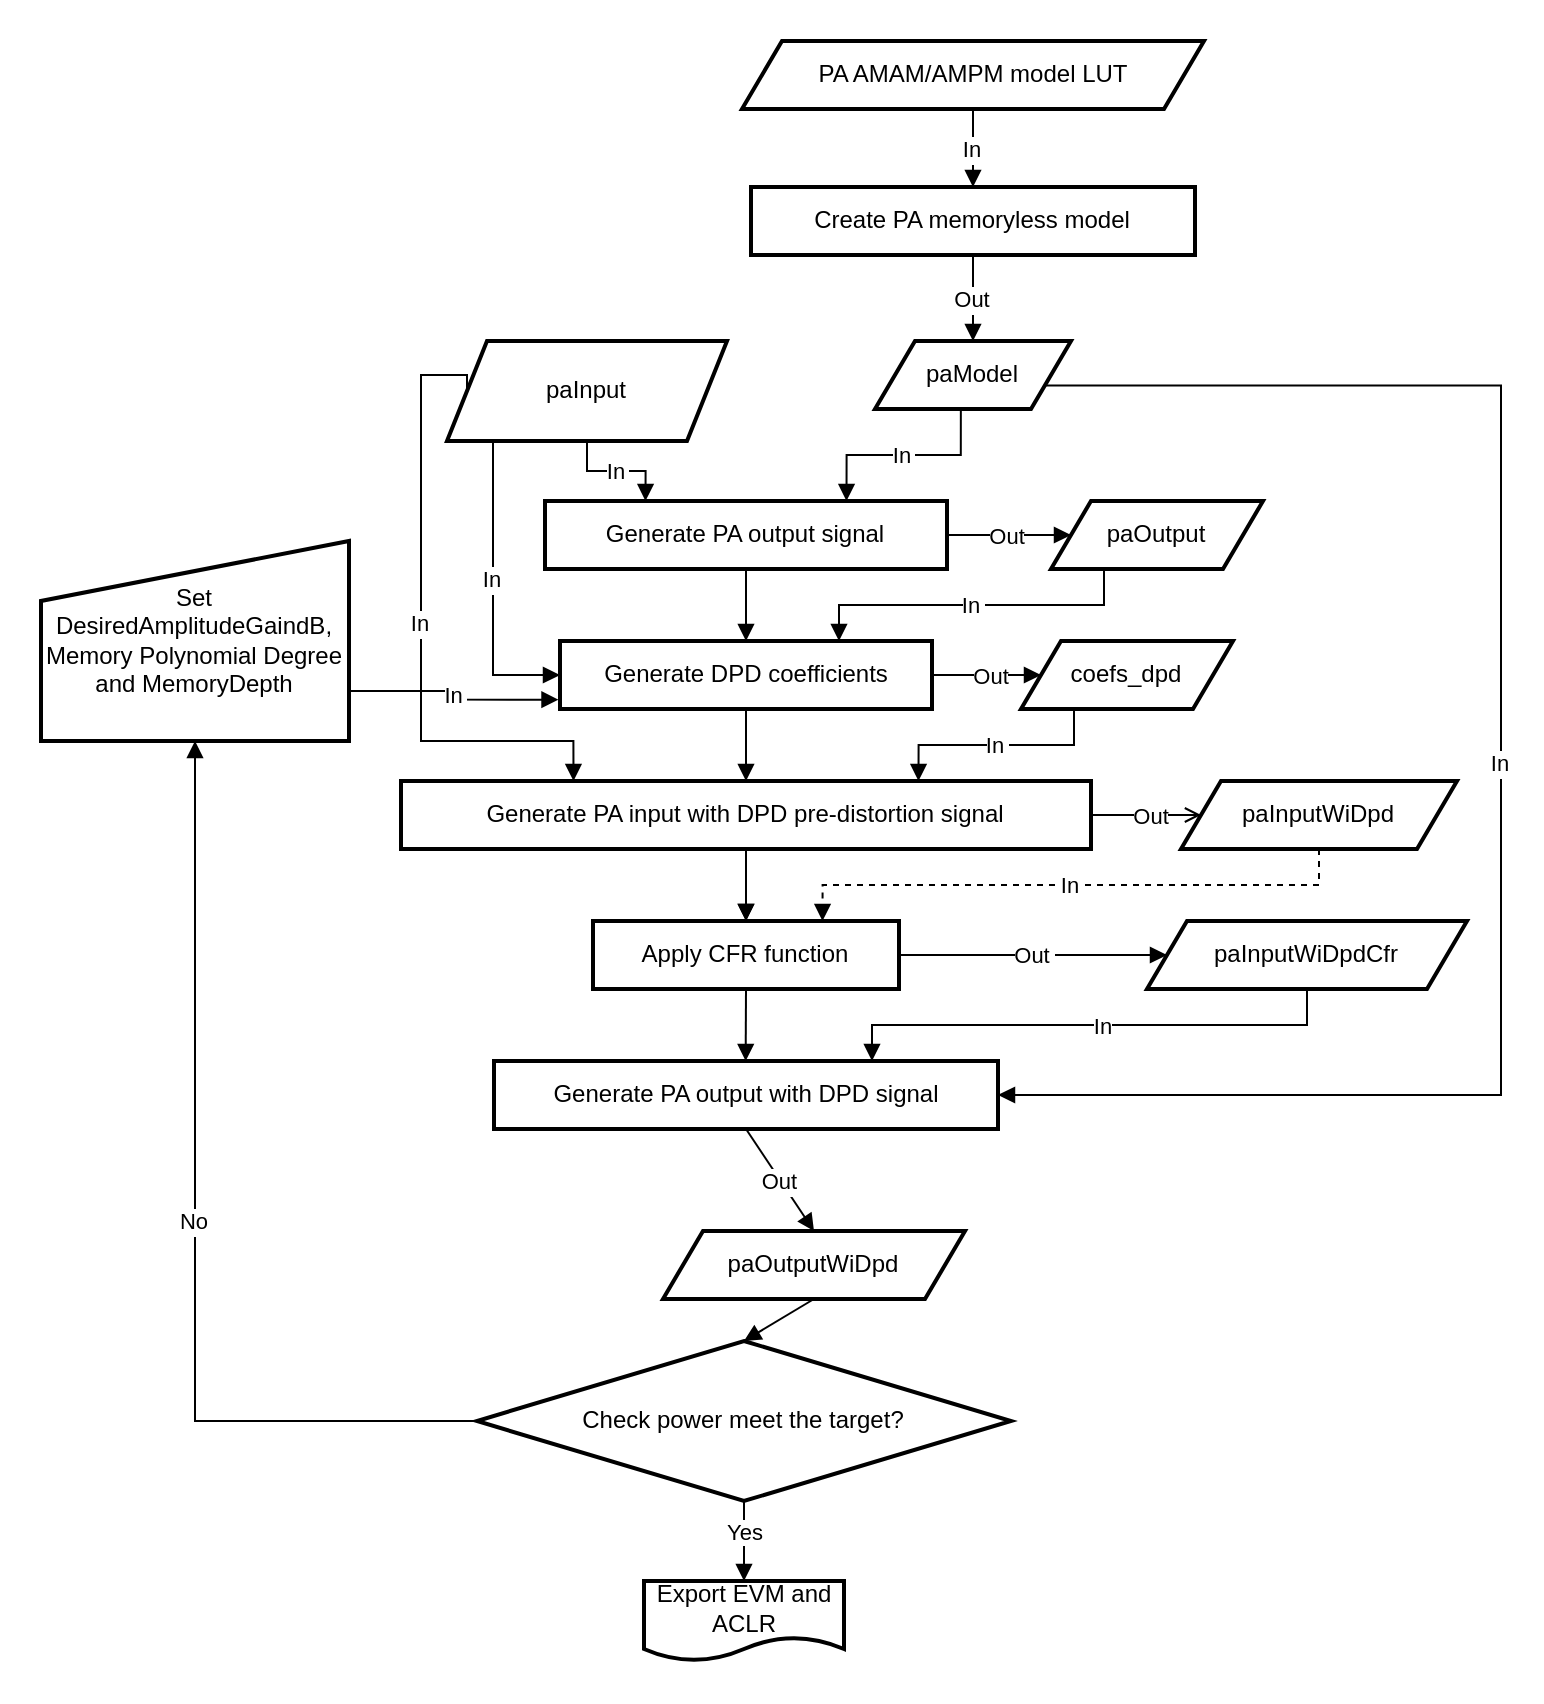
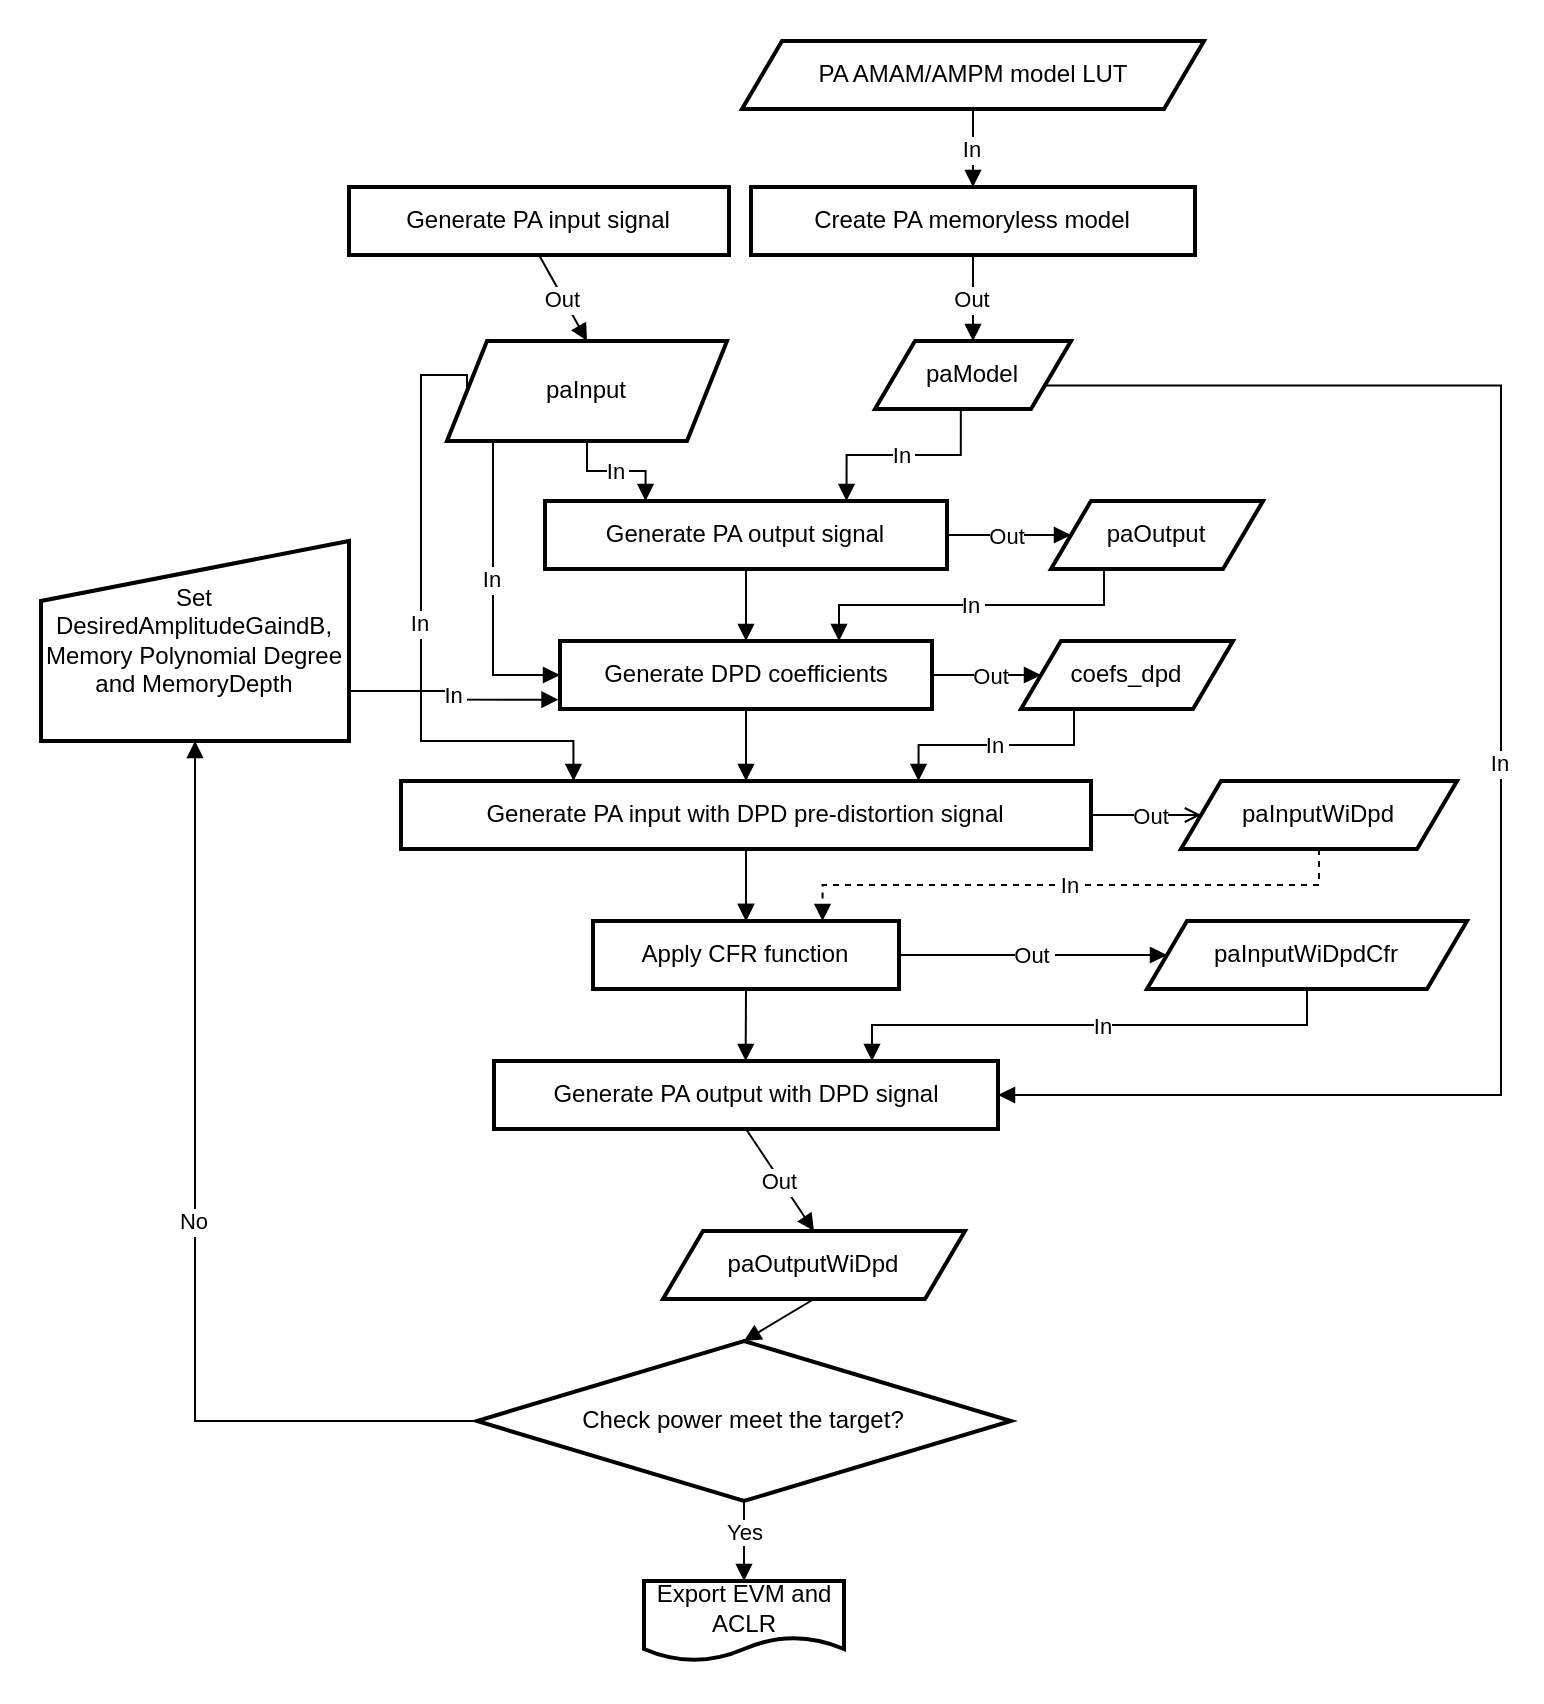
+ <mxCell id="2" value="Generate PA input signal" style="whiteSpace=wrap;strokeWidth=2;gradientColor=none;" parent="1" vertex="1"><mxGeometry x="174" y="93" width="190" height="34" as="geometry" /></mxCell>
+ <mxCell id="16" value="Out" style="curved=1;startArrow=none;endArrow=block;exitX=0.5;exitY=1;entryX=0.5;entryY=0;rounded=0;" parent="1" source="2" target="3" edge="1"><mxGeometry relative="1" as="geometry"><Array as="points" /></mxGeometry></mxCell>
